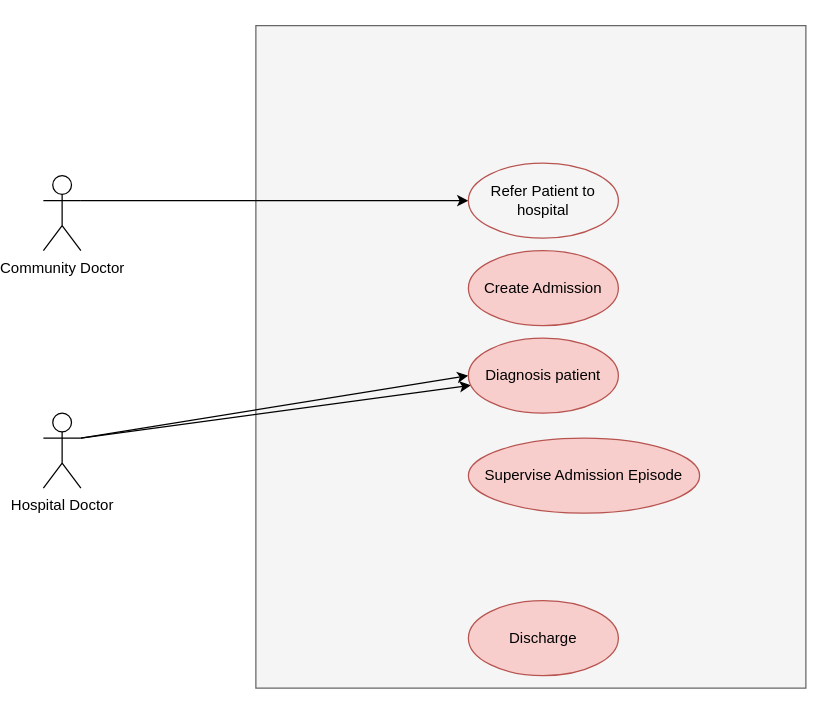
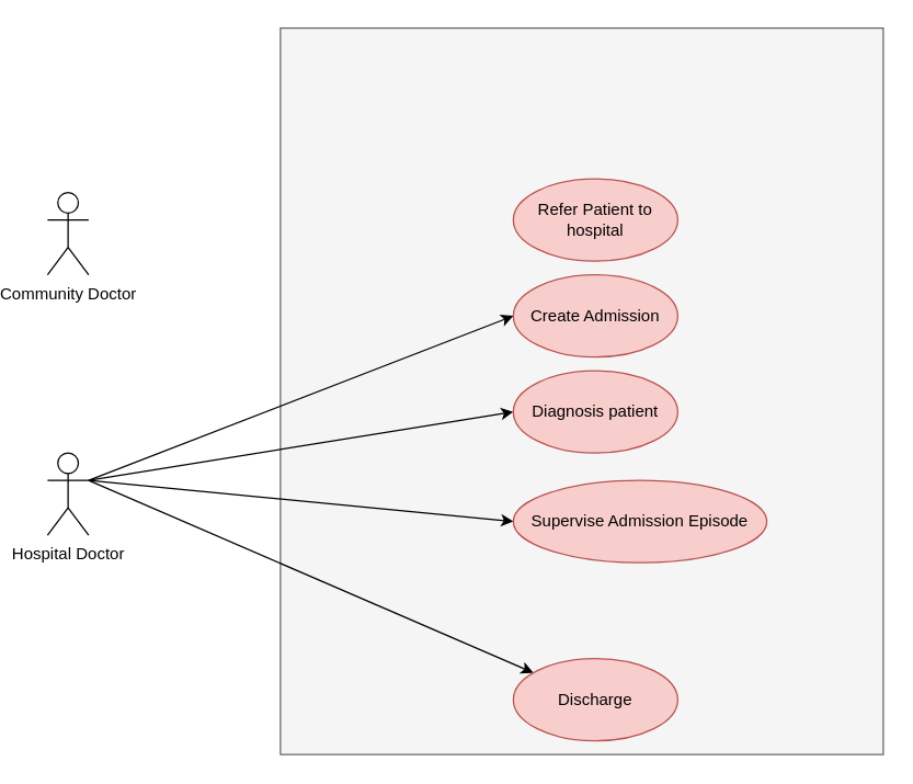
- <mxCell id="3" style="edgeStyle=none;rounded=0;orthogonalLoop=1;jettySize=auto;html=1;exitX=1;exitY=0.333;exitDx=0;exitDy=0;exitPerimeter=0;" parent="1" source="4" target="9" edge="1"><mxGeometry relative="1" as="geometry" /></mxCell>
- <mxCell id="9" value="Refer Patient to hospital" style="ellipse;whiteSpace=wrap;html=1;fillColor=#f5f5f5;strokeColor=#b85450;" parent="1" vertex="1"><mxGeometry x="360" y="130" width="120" height="60" as="geometry" /></mxCell>
+ <mxCell id="9" value="Refer Patient to hospital" style="ellipse;whiteSpace=wrap;html=1;fillColor=#f8cecc;strokeColor=#b85450;" parent="1" vertex="1"><mxGeometry x="360" y="130" width="120" height="60" as="geometry" /></mxCell>
+ <mxCell id="14" value="" style="rounded=0;orthogonalLoop=1;jettySize=auto;html=1;entryX=0;entryY=0.5;entryDx=0;entryDy=0;exitX=1;exitY=0.333;exitDx=0;exitDy=0;exitPerimeter=0;" edge="1" target="13" parent="1" source="8"><mxGeometry relative="1" as="geometry"><mxPoint x="60" y="300" as="sourcePoint" /></mxGeometry></mxCell>
- <mxCell id="6" style="rounded=0;orthogonalLoop=1;jettySize=auto;html=1;exitX=1;exitY=0.333;exitDx=0;exitDy=0;exitPerimeter=0;" parent="1" source="8" target="10" edge="1"><mxGeometry relative="1" as="geometry" /></mxCell>
+ <mxCell id="6" style="rounded=0;orthogonalLoop=1;jettySize=auto;html=1;exitX=1;exitY=0.333;exitDx=0;exitDy=0;exitPerimeter=0;" parent="1" source="8" target="11" edge="1"><mxGeometry relative="1" as="geometry" /></mxCell>
+ <mxCell id="7" style="edgeStyle=none;rounded=0;orthogonalLoop=1;jettySize=auto;html=1;exitX=1;exitY=0.333;exitDx=0;exitDy=0;exitPerimeter=0;entryX=0;entryY=0.5;entryDx=0;entryDy=0;" parent="1" source="8" target="12" edge="1"><mxGeometry relative="1" as="geometry" /></mxCell>
